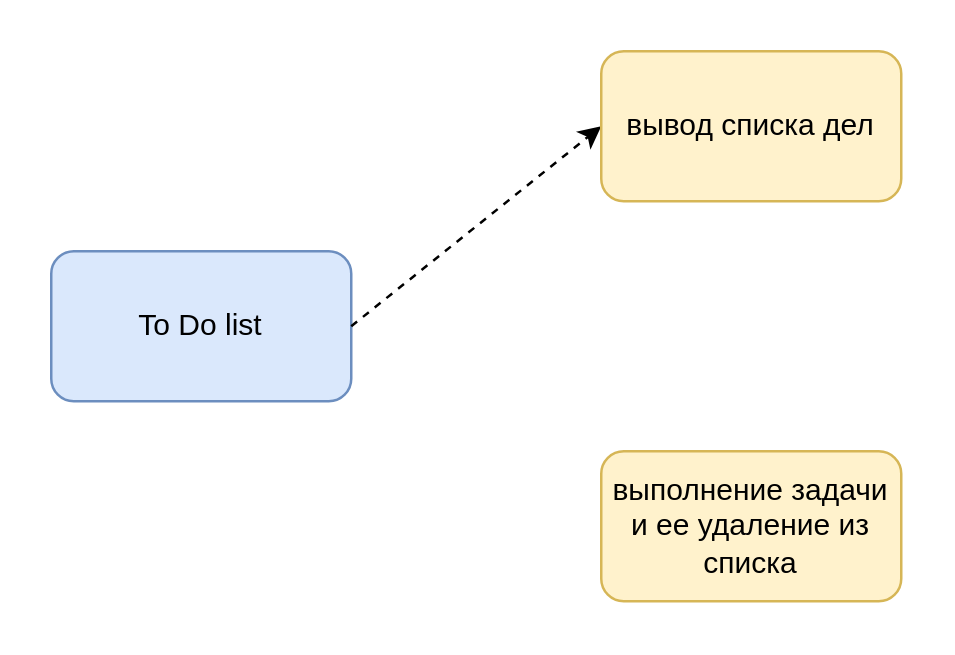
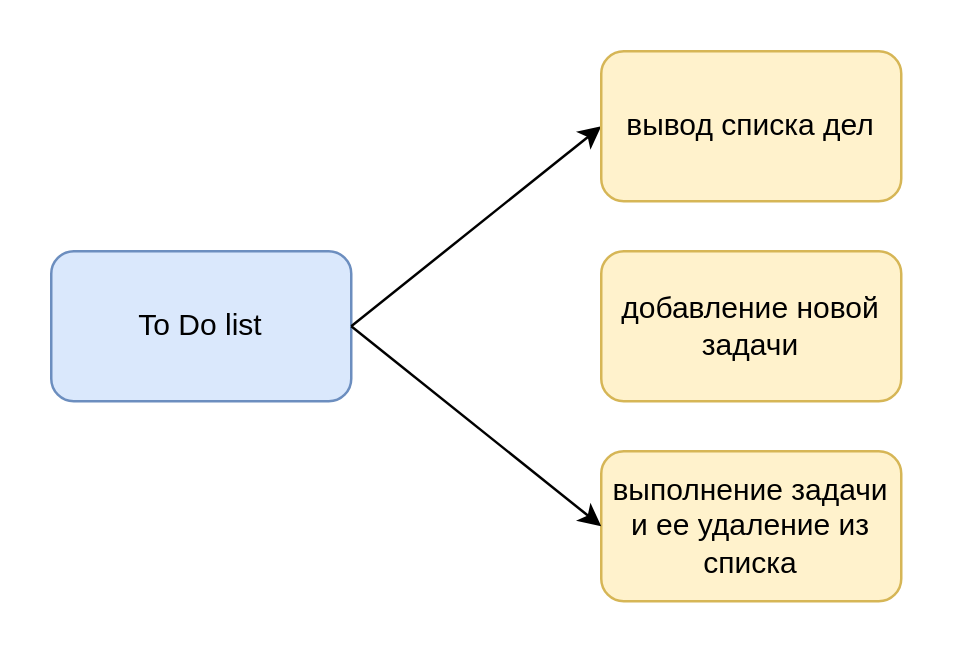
- <mxCell id="3" value="" style="endArrow=classic;html=1;rounded=0;exitX=1;exitY=0.5;exitDx=0;exitDy=0;entryX=0;entryY=0.5;entryDx=0;entryDy=0;dashed=1;" edge="1" parent="1" source="2" target="4"><mxGeometry width="50" height="50" relative="1" as="geometry"><mxPoint x="390" y="180" as="sourcePoint" /><mxPoint x="220" y="130" as="targetPoint" /></mxGeometry></mxCell>
+ <mxCell id="3" value="" style="endArrow=classic;html=1;rounded=0;exitX=1;exitY=0.5;exitDx=0;exitDy=0;entryX=0;entryY=0.5;entryDx=0;entryDy=0;" edge="1" parent="1" source="2" target="4"><mxGeometry width="50" height="50" relative="1" as="geometry"><mxPoint x="390" y="180" as="sourcePoint" /><mxPoint x="220" y="130" as="targetPoint" /></mxGeometry></mxCell>
+ <mxCell id="5" value="добавление новой задачи" style="rounded=1;whiteSpace=wrap;html=1;fillColor=#fff2cc;strokeColor=#d6b656;" vertex="1" parent="1"><mxGeometry x="240" y="100" width="120" height="60" as="geometry" /></mxCell>
+ <mxCell id="7" value="" style="endArrow=classic;html=1;rounded=0;exitX=1;exitY=0.5;exitDx=0;exitDy=0;entryX=0;entryY=0.5;entryDx=0;entryDy=0;" edge="1" parent="1" source="2" target="6"><mxGeometry width="50" height="50" relative="1" as="geometry"><mxPoint x="390" y="160" as="sourcePoint" /><mxPoint x="440" y="110" as="targetPoint" /></mxGeometry></mxCell>
